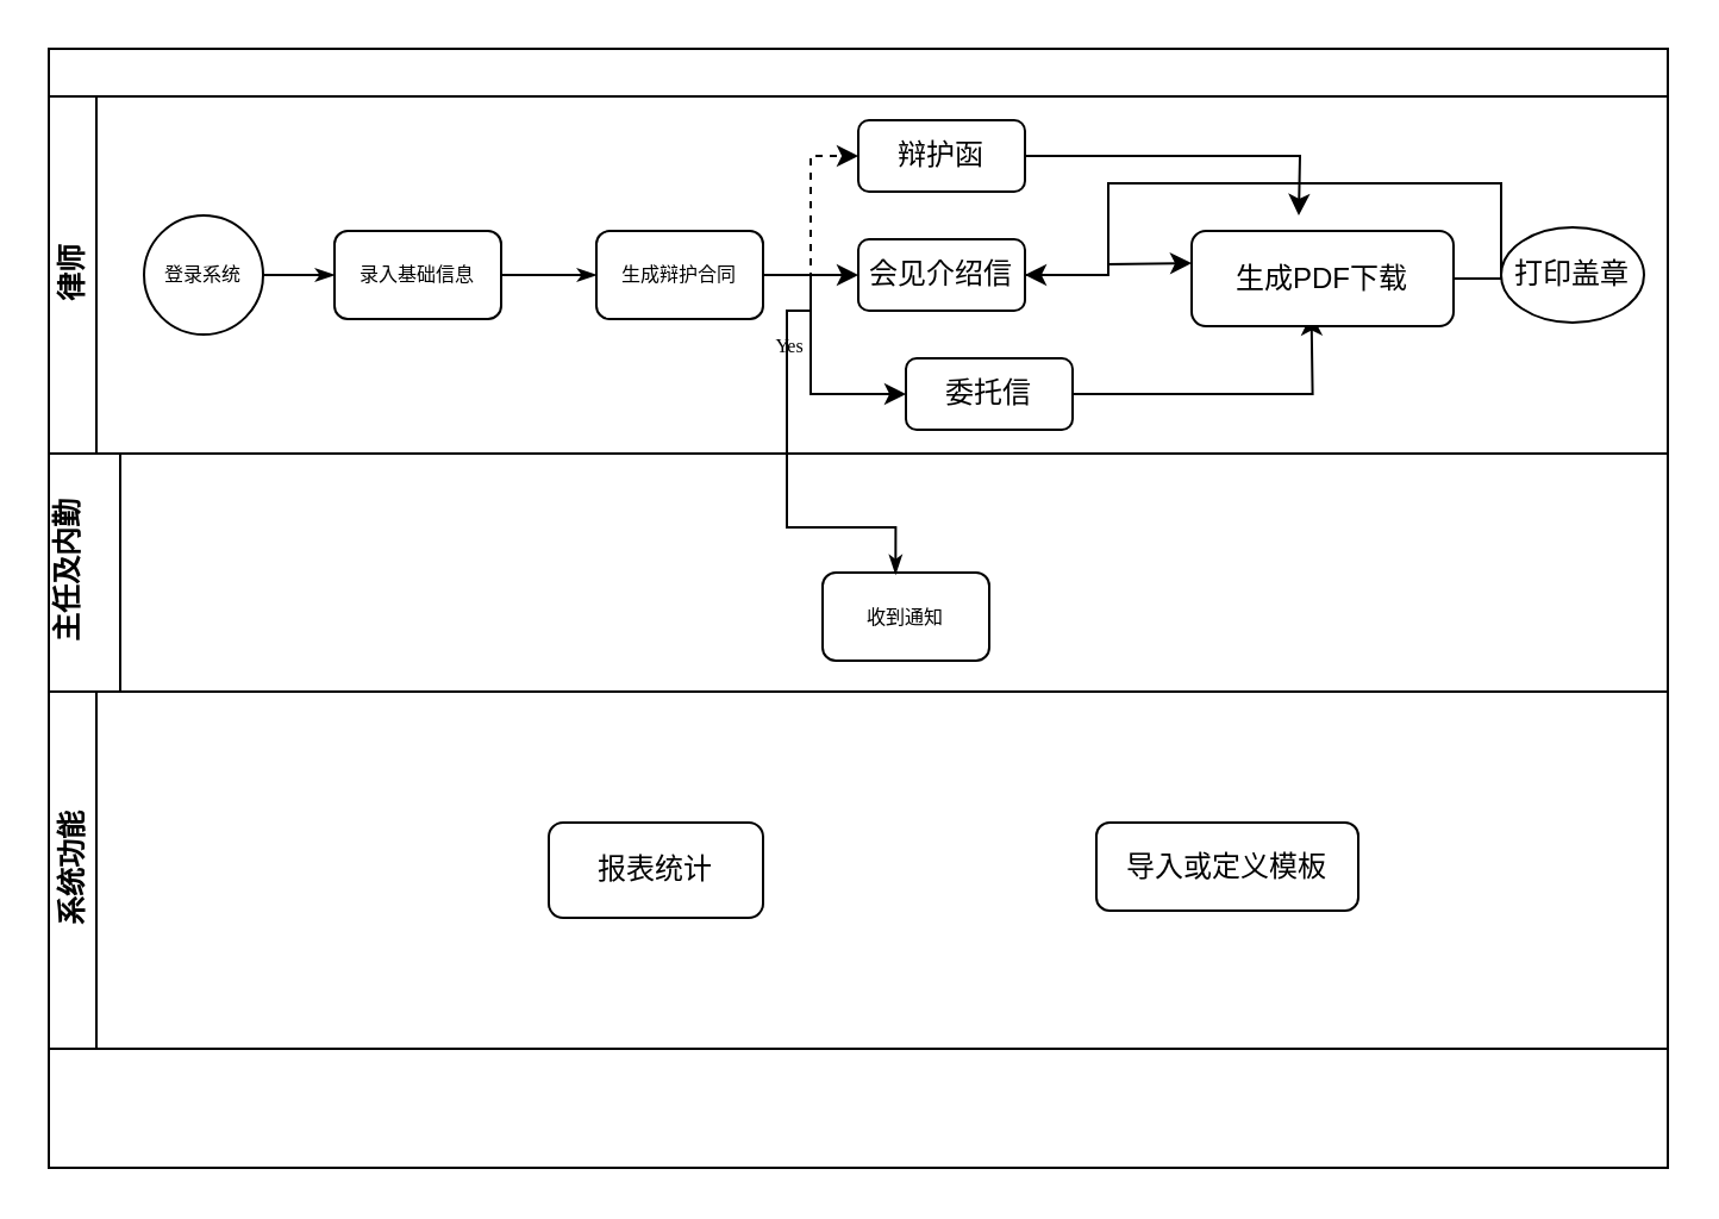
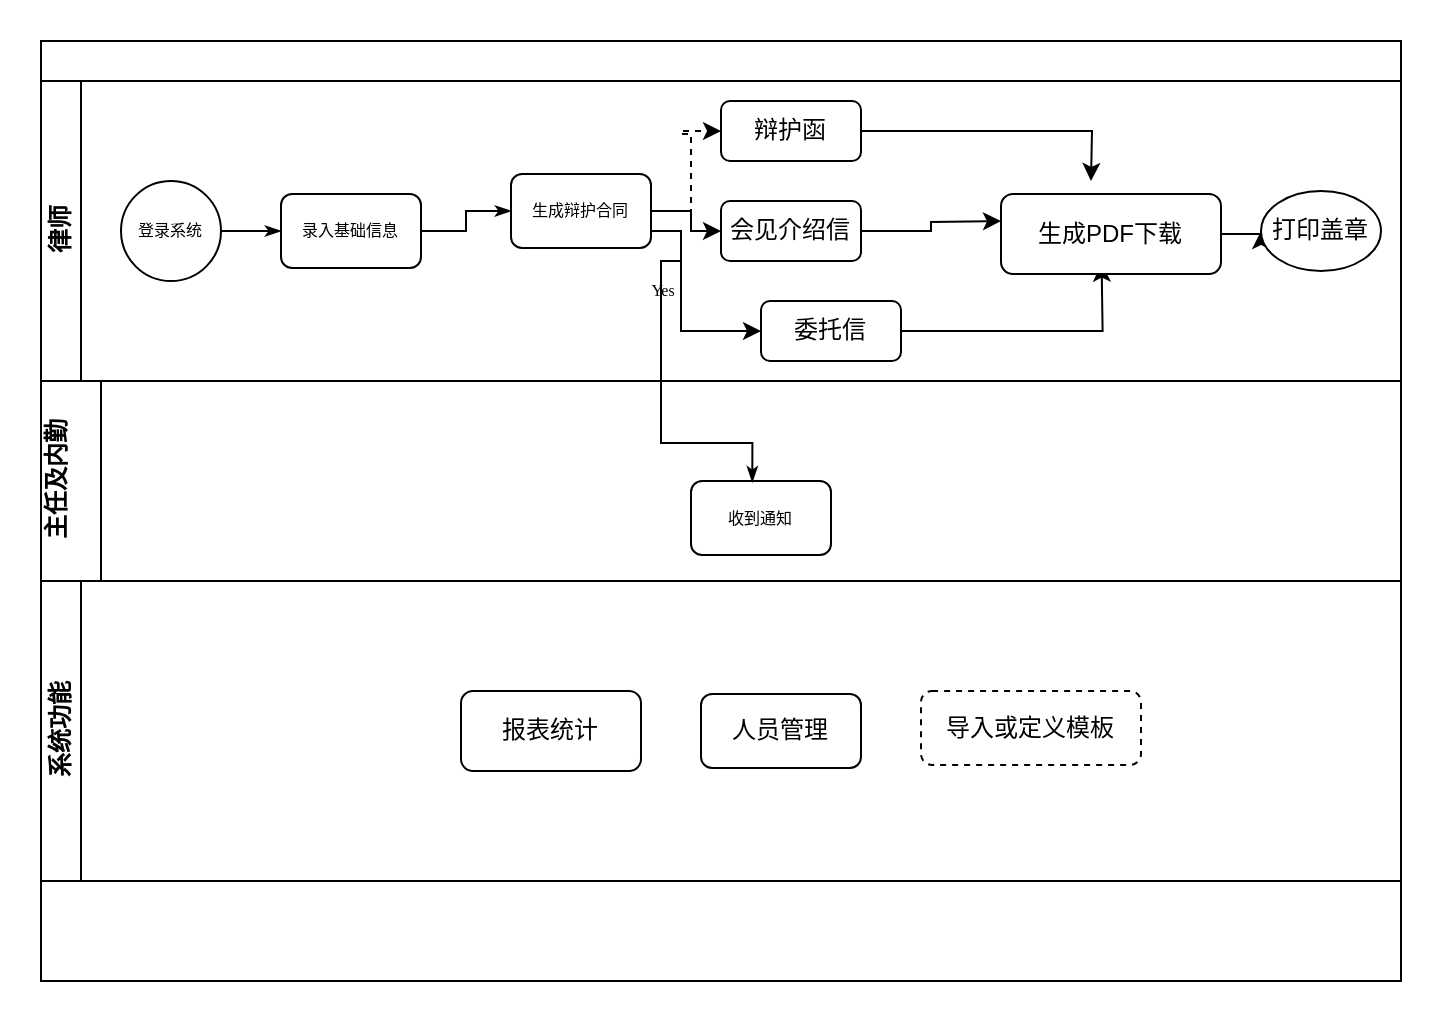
- <mxCell id="18" style="edgeStyle=orthogonalEdgeStyle;rounded=0;orthogonalLoop=1;jettySize=auto;html=1;exitX=1;exitY=0.5;exitDx=0;exitDy=0;" edge="1" parent="3" source="19" target="14"><mxGeometry relative="1" as="geometry" /></mxCell>
+ <mxCell id="18" style="edgeStyle=orthogonalEdgeStyle;rounded=0;orthogonalLoop=1;jettySize=auto;html=1;exitX=1;exitY=0.5;exitDx=0;exitDy=0;entryX=0;entryY=0.5;entryDx=0;entryDy=0;" edge="1" parent="3" source="19" target="20"><mxGeometry relative="1" as="geometry" /></mxCell>
- <mxCell id="9" value="生成辩护合同" style="rounded=1;whiteSpace=wrap;html=1;shadow=0;labelBackgroundColor=none;strokeWidth=1;fontFamily=Verdana;fontSize=8;align=center;" parent="3" vertex="1"><mxGeometry x="230" y="56.5" width="70" height="37" as="geometry" /></mxCell>
+ <mxCell id="9" value="生成辩护合同" style="rounded=1;whiteSpace=wrap;html=1;shadow=0;labelBackgroundColor=none;strokeWidth=1;fontFamily=Verdana;fontSize=8;align=center;" parent="3" vertex="1"><mxGeometry x="235" y="46.5" width="70" height="37" as="geometry" /></mxCell>
- <mxCell id="26" value="导入或定义模板" style="rounded=1;whiteSpace=wrap;html=1;" vertex="1" parent="23"><mxGeometry x="440" y="55" width="110" height="37" as="geometry" /></mxCell>
+ <mxCell id="26" value="导入或定义模板" style="rounded=1;whiteSpace=wrap;html=1;dashed=1;" vertex="1" parent="23"><mxGeometry x="440" y="55" width="110" height="37" as="geometry" /></mxCell>
+ <mxCell id="24" value="人员管理" style="rounded=1;whiteSpace=wrap;html=1;" vertex="1" parent="23"><mxGeometry x="330" y="56.5" width="80" height="37" as="geometry" /></mxCell>
